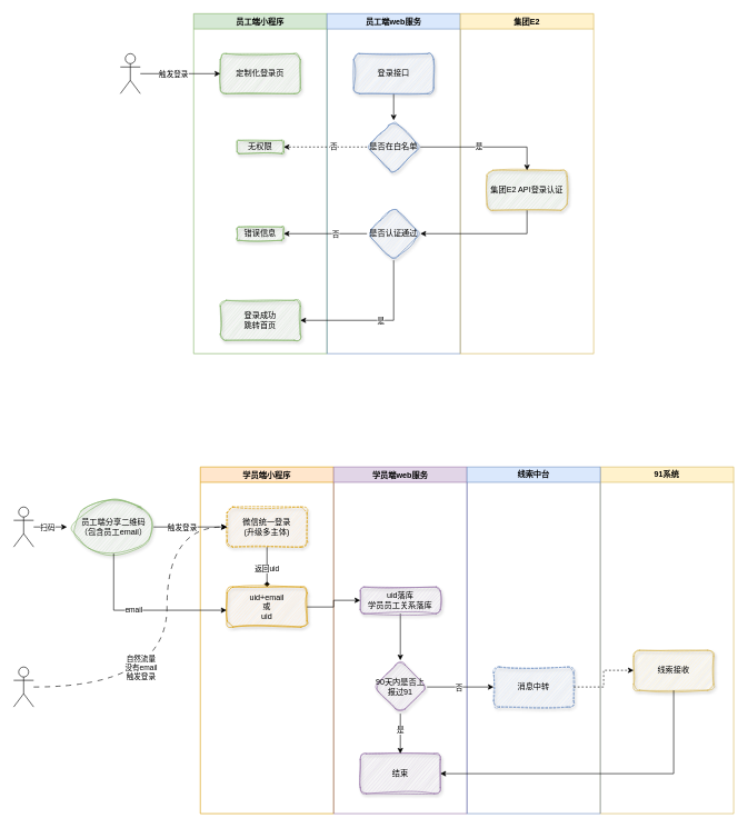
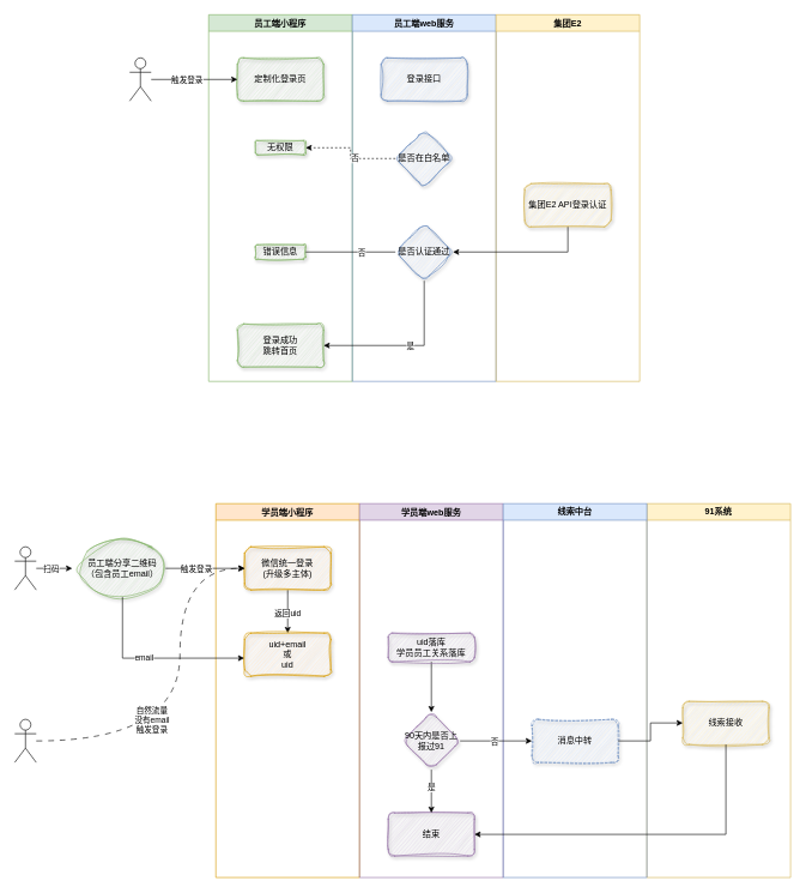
- <mxCell id="7" value="" style="edgeStyle=orthogonalEdgeStyle;rounded=0;orthogonalLoop=1;jettySize=auto;html=1;" edge="1" parent="6" source="8" target="9"><mxGeometry relative="1" as="geometry" /></mxCell>
- <mxCell id="4" value="无权限" style="whiteSpace=wrap;html=1;fillColor=#d5e8d4;strokeColor=#82b366;rounded=1;gradientColor=none;glass=0;shadow=1;sketch=1;curveFitting=1;jiggle=2;" vertex="1" parent="2"><mxGeometry x="65" y="190" width="70" height="20" as="geometry" /></mxCell>
+ <mxCell id="4" value="无权限" style="whiteSpace=wrap;html=1;fillColor=#d5e8d4;strokeColor=#82b366;rounded=1;gradientColor=none;glass=0;shadow=1;sketch=1;curveFitting=1;jiggle=2;" vertex="1" parent="2"><mxGeometry x="65" y="175" width="70" height="20" as="geometry" /></mxCell>
- <mxCell id="20" style="edgeStyle=orthogonalEdgeStyle;rounded=0;orthogonalLoop=1;jettySize=auto;html=1;exitX=1;exitY=0.5;exitDx=0;exitDy=0;entryX=0.5;entryY=0;entryDx=0;entryDy=0;" edge="1" parent="1" source="9" target="13"><mxGeometry relative="1" as="geometry" /></mxCell>
- <mxCell id="21" value="是" style="edgeLabel;html=1;align=center;verticalAlign=middle;resizable=0;points=[];" vertex="1" connectable="0" parent="20"><mxGeometry x="-0.108" y="1" relative="1" as="geometry"><mxPoint as="offset" /></mxGeometry></mxCell>
- <mxCell id="13" value="集团E2 API登录认证" style="whiteSpace=wrap;html=1;fillColor=#d5e8d4;strokeColor=#d6b656;rounded=1;shadow=1;sketch=1;curveFitting=1;jiggle=2;" vertex="1" parent="10"><mxGeometry x="40" y="235" width="120" height="60" as="geometry" /></mxCell>
+ <mxCell id="13" value="集团E2 API登录认证" style="whiteSpace=wrap;html=1;fillColor=#fff2cc;strokeColor=#d6b656;rounded=1;shadow=1;sketch=1;curveFitting=1;jiggle=2;" vertex="1" parent="10"><mxGeometry x="40" y="235" width="120" height="60" as="geometry" /></mxCell>
- <mxCell id="24" style="edgeStyle=orthogonalEdgeStyle;rounded=0;orthogonalLoop=1;jettySize=auto;html=1;exitX=0;exitY=0.5;exitDx=0;exitDy=0;entryX=1;entryY=0.5;entryDx=0;entryDy=0;" edge="1" parent="1" source="12" target="5"><mxGeometry relative="1" as="geometry"><mxPoint x="430" y="350" as="targetPoint" /></mxGeometry></mxCell>
+ <mxCell id="24" style="edgeStyle=orthogonalEdgeStyle;rounded=0;orthogonalLoop=1;jettySize=auto;html=1;exitX=0;exitY=0.5;exitDx=0;exitDy=0;entryX=1;entryY=0.5;entryDx=0;entryDy=0;endArrow=none;" edge="1" parent="1" source="12" target="5"><mxGeometry relative="1" as="geometry"><mxPoint x="430" y="350" as="targetPoint" /></mxGeometry></mxCell>
- <mxCell id="29" value="微信统一登录&lt;br&gt;(升级多主体)" style="rounded=1;whiteSpace=wrap;html=1;fillColor=#ffe6cc;strokeColor=#d79b00;glass=0;shadow=1;sketch=1;curveFitting=1;jiggle=2;dashed=1;" vertex="1" parent="26"><mxGeometry x="40" y="60" width="120" height="60" as="geometry" /></mxCell>
+ <mxCell id="29" value="微信统一登录&lt;br&gt;(升级多主体)" style="rounded=1;whiteSpace=wrap;html=1;fillColor=#ffe6cc;strokeColor=#d79b00;glass=0;shadow=1;sketch=1;curveFitting=1;jiggle=2;" vertex="1" parent="26"><mxGeometry x="40" y="60" width="120" height="60" as="geometry" /></mxCell>
- <mxCell id="27" value="" style="edgeStyle=orthogonalEdgeStyle;rounded=0;orthogonalLoop=1;jettySize=auto;html=1;endArrow=diamond;" edge="1" parent="26" source="29" target="30"><mxGeometry relative="1" as="geometry" /></mxCell>
+ <mxCell id="27" value="" style="edgeStyle=orthogonalEdgeStyle;rounded=0;orthogonalLoop=1;jettySize=auto;html=1;" edge="1" parent="26" source="29" target="30"><mxGeometry relative="1" as="geometry" /></mxCell>
- <mxCell id="43" style="edgeStyle=orthogonalEdgeStyle;rounded=0;orthogonalLoop=1;jettySize=auto;html=1;exitX=1;exitY=0.5;exitDx=0;exitDy=0;entryX=0;entryY=0.5;entryDx=0;entryDy=0;" edge="1" parent="1" source="30" target="33"><mxGeometry relative="1" as="geometry" /></mxCell>
- <mxCell id="53" style="edgeStyle=orthogonalEdgeStyle;rounded=0;orthogonalLoop=1;jettySize=auto;html=1;entryX=0;entryY=0.5;entryDx=0;entryDy=0;dashed=1;" edge="1" parent="1" source="45" target="42"><mxGeometry relative="1" as="geometry" /></mxCell>
+ <mxCell id="53" style="edgeStyle=orthogonalEdgeStyle;rounded=0;orthogonalLoop=1;jettySize=auto;html=1;entryX=0;entryY=0.5;entryDx=0;entryDy=0;" edge="1" parent="1" source="45" target="42"><mxGeometry relative="1" as="geometry" /></mxCell>
